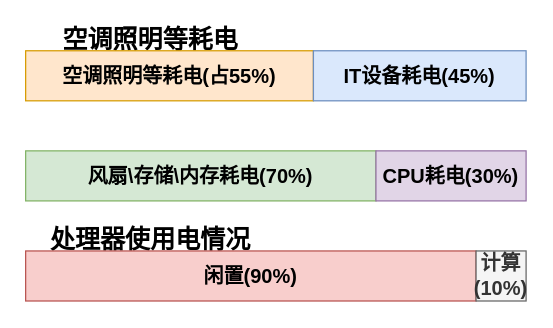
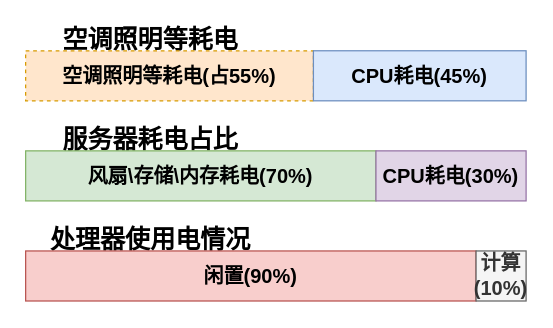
- <mxCell id="6" value="空调照明等耗电(占55%)" style="rounded=0;whiteSpace=wrap;html=1;fillColor=#ffe6cc;strokeColor=#d79b00;fontSize=16;fontStyle=1" vertex="1" parent="5"><mxGeometry width="230" height="40" as="geometry" /></mxCell>
+ <mxCell id="6" value="空调照明等耗电(占55%)" style="rounded=0;whiteSpace=wrap;html=1;fillColor=#ffe6cc;strokeColor=#d79b00;fontSize=16;fontStyle=1;dashed=1;" vertex="1" parent="5"><mxGeometry width="230" height="40" as="geometry" /></mxCell>
- <mxCell id="7" value="IT设备耗电(45%)" style="rounded=0;whiteSpace=wrap;html=1;fillColor=#dae8fc;strokeColor=#6c8ebf;fontSize=16;fontStyle=1" vertex="1" parent="5"><mxGeometry x="230" width="170" height="40" as="geometry" /></mxCell>
+ <mxCell id="7" value="CPU耗电(45%)" style="rounded=0;whiteSpace=wrap;html=1;fillColor=#dae8fc;strokeColor=#6c8ebf;fontSize=16;fontStyle=1" vertex="1" parent="5"><mxGeometry x="230" width="170" height="40" as="geometry" /></mxCell>
+ <mxCell id="3" value="服务器耗电占比" style="text;html=1;strokeColor=none;fillColor=none;align=center;verticalAlign=middle;whiteSpace=wrap;rounded=0;fontSize=20;fontStyle=1;fontFamily=Lucida Console;" vertex="1" parent="1"><mxGeometry x="20" y="100" width="200" height="20" as="geometry" /></mxCell>
